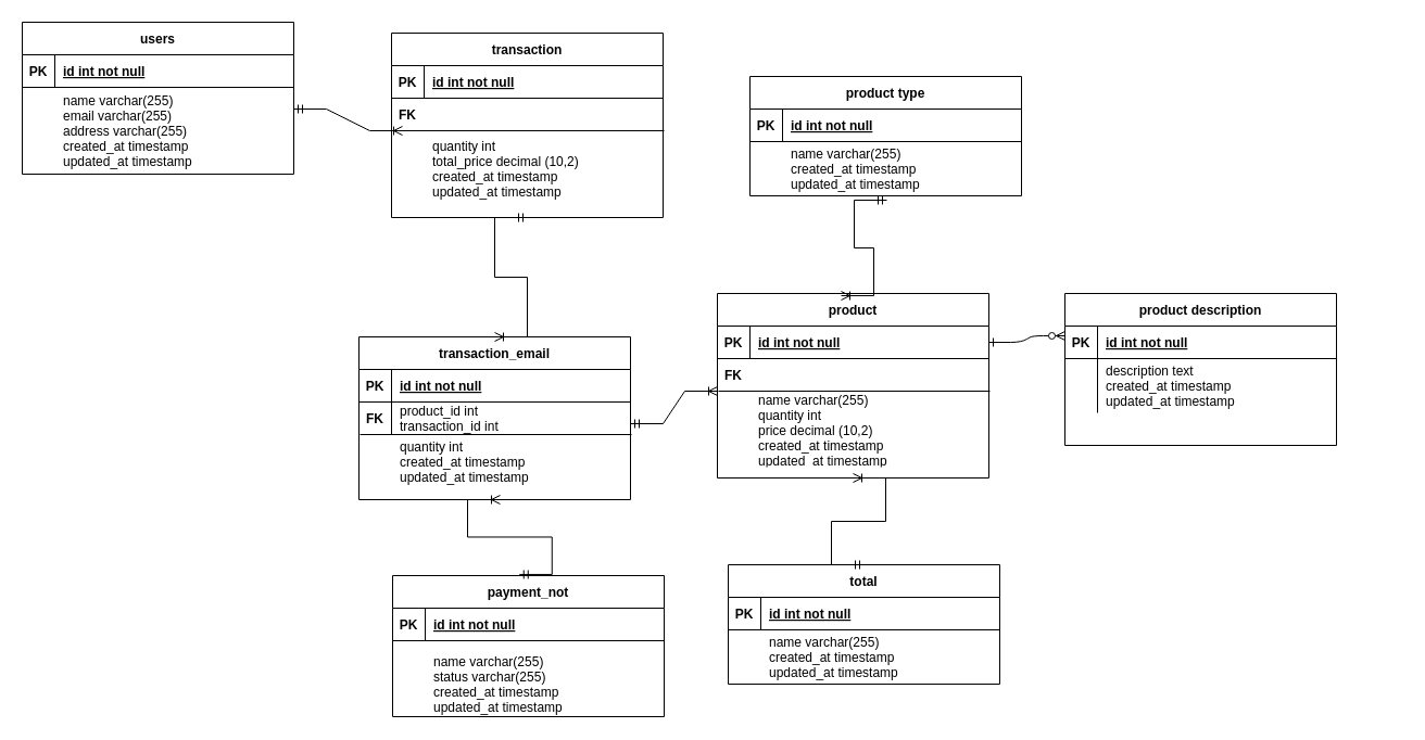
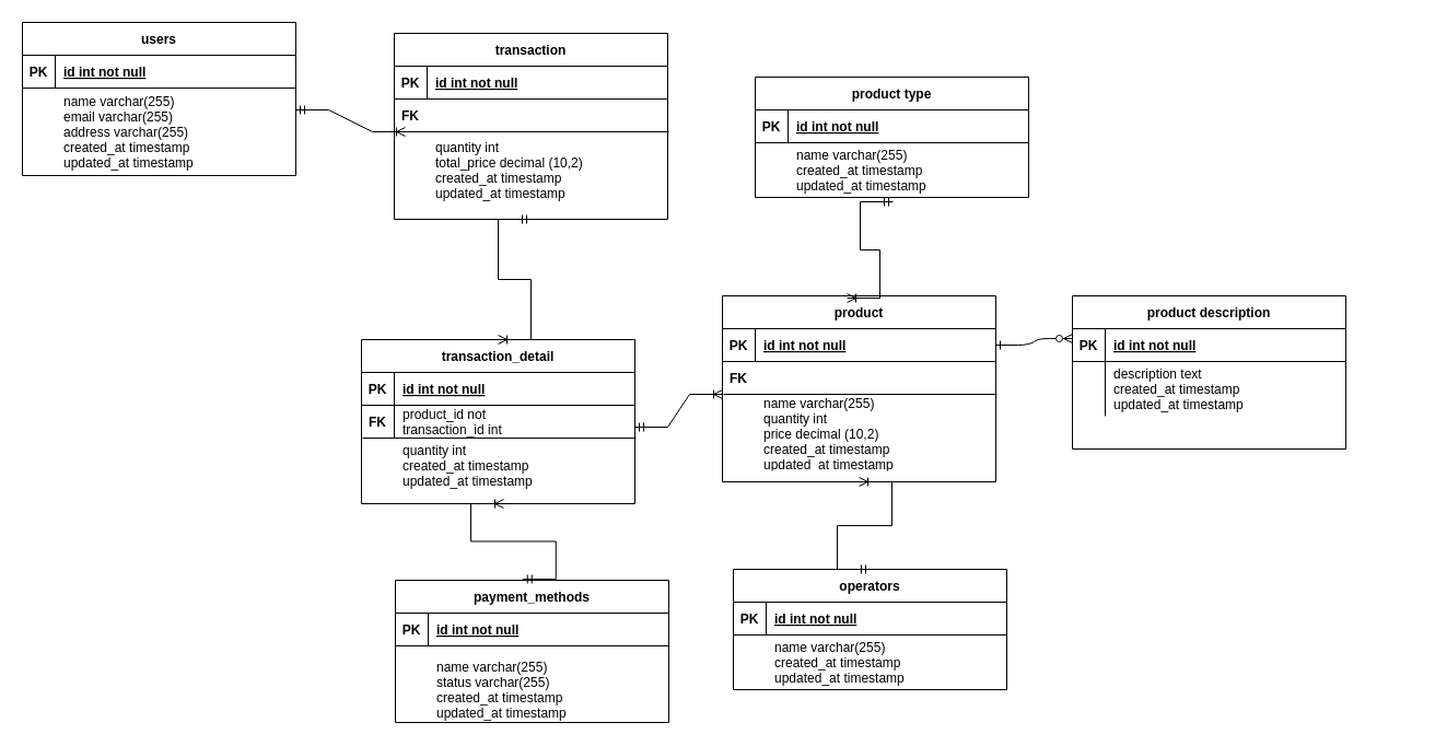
- <mxCell id="41" value="transaction_email" style="shape=table;startSize=30;container=1;collapsible=1;childLayout=tableLayout;fixedRows=1;rowLines=0;fontStyle=1;align=center;resizeLast=1;" vertex="1" parent="40"><mxGeometry width="250" height="150" as="geometry" /></mxCell>
+ <mxCell id="41" value="transaction_detail" style="shape=table;startSize=30;container=1;collapsible=1;childLayout=tableLayout;fixedRows=1;rowLines=0;fontStyle=1;align=center;resizeLast=1;" vertex="1" parent="40"><mxGeometry width="250" height="150" as="geometry" /></mxCell>
- <mxCell id="47" value="product_id int&#10;transaction_id int" style="shape=partialRectangle;overflow=hidden;connectable=0;fillColor=none;top=0;left=0;bottom=0;right=0;align=left;spacingLeft=6;" vertex="1" parent="45"><mxGeometry x="30" width="220" height="30" as="geometry"><mxRectangle width="220" height="30" as="alternateBounds" /></mxGeometry></mxCell>
+ <mxCell id="47" value="product_id not&#10;transaction_id int" style="shape=partialRectangle;overflow=hidden;connectable=0;fillColor=none;top=0;left=0;bottom=0;right=0;align=left;spacingLeft=6;" vertex="1" parent="45"><mxGeometry x="30" width="220" height="30" as="geometry"><mxRectangle width="220" height="30" as="alternateBounds" /></mxGeometry></mxCell>
- <mxCell id="32" value="total" style="shape=table;startSize=30;container=1;collapsible=1;childLayout=tableLayout;fixedRows=1;rowLines=0;fontStyle=1;align=center;resizeLast=1;" vertex="1" parent="31"><mxGeometry width="250" height="110" as="geometry" /></mxCell>
+ <mxCell id="32" value="operators" style="shape=table;startSize=30;container=1;collapsible=1;childLayout=tableLayout;fixedRows=1;rowLines=0;fontStyle=1;align=center;resizeLast=1;" vertex="1" parent="31"><mxGeometry width="250" height="110" as="geometry" /></mxCell>
- <mxCell id="75" value="payment_not" style="shape=table;startSize=30;container=1;collapsible=1;childLayout=tableLayout;fixedRows=1;rowLines=0;fontStyle=1;align=center;resizeLast=1;" vertex="1" parent="74"><mxGeometry width="250" height="130" as="geometry" /></mxCell>
+ <mxCell id="75" value="payment_methods" style="shape=table;startSize=30;container=1;collapsible=1;childLayout=tableLayout;fixedRows=1;rowLines=0;fontStyle=1;align=center;resizeLast=1;" vertex="1" parent="74"><mxGeometry width="250" height="130" as="geometry" /></mxCell>
